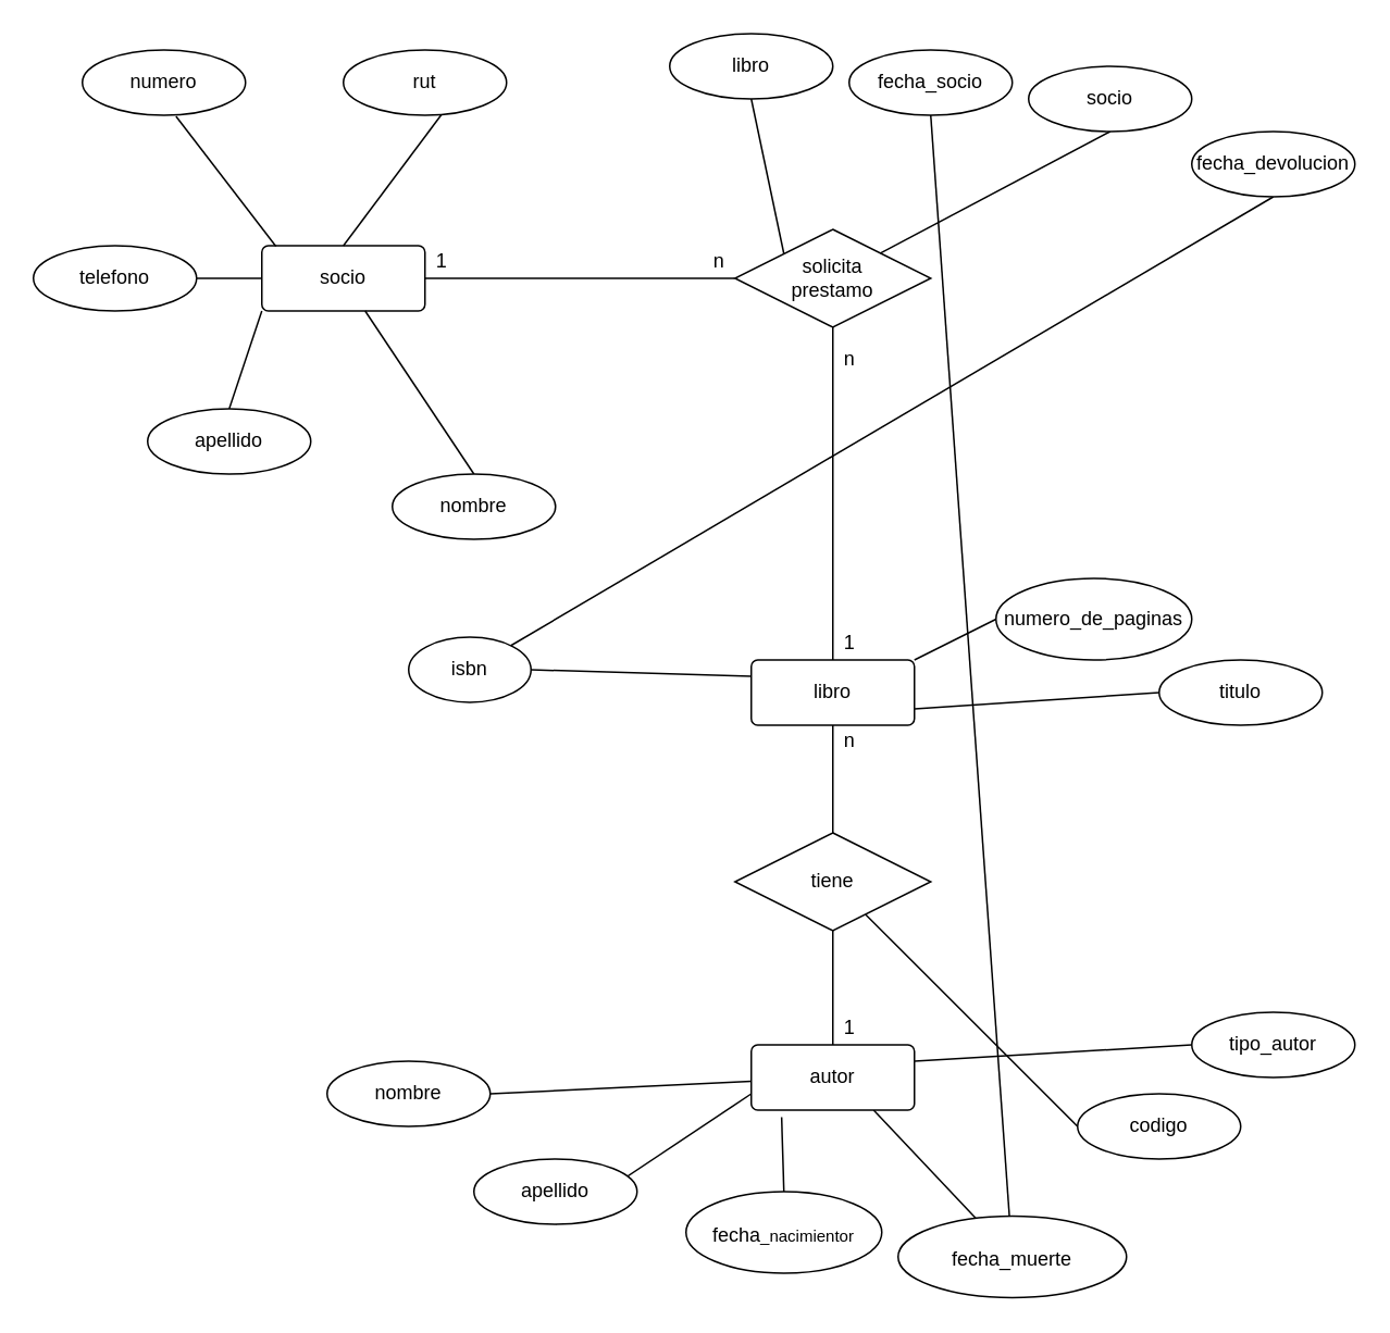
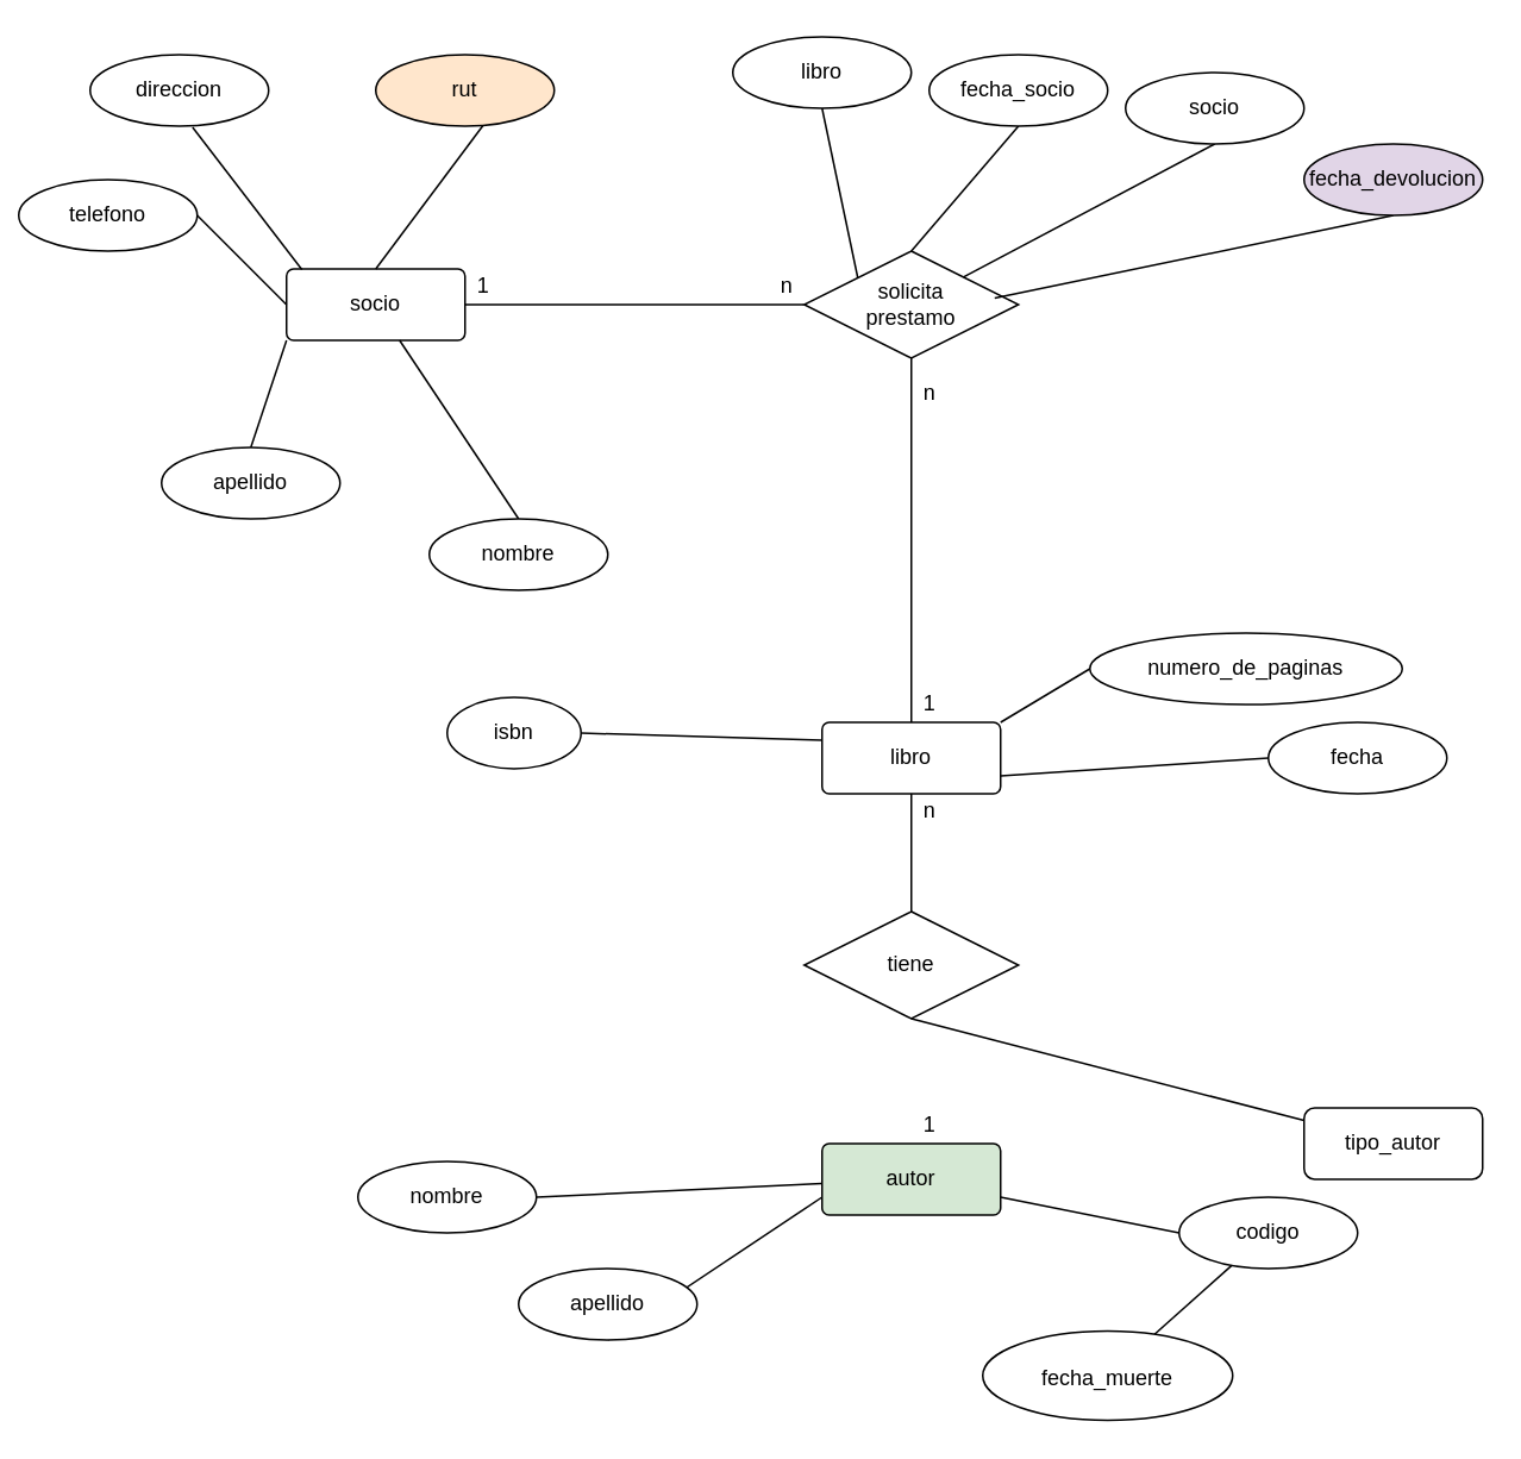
- <mxCell id="29" value="numero" style="ellipse;whiteSpace=wrap;html=1;align=center;fontSize=12;" parent="1" vertex="1"><mxGeometry x="50" y="30" width="100" height="40" as="geometry" /></mxCell>
+ <mxCell id="29" value="direccion" style="ellipse;whiteSpace=wrap;html=1;align=center;fontSize=12;" parent="1" vertex="1"><mxGeometry x="50" y="30" width="100" height="40" as="geometry" /></mxCell>
- <mxCell id="23" value="rut" style="ellipse;whiteSpace=wrap;html=1;align=center;fontSize=12;" parent="1" vertex="1"><mxGeometry x="210" y="30" width="100" height="40" as="geometry" /></mxCell>
+ <mxCell id="23" value="rut" style="ellipse;whiteSpace=wrap;html=1;align=center;fontSize=12;fillColor=#ffe6cc;" parent="1" vertex="1"><mxGeometry x="210" y="30" width="100" height="40" as="geometry" /></mxCell>
- <mxCell id="36" value="fecha_devolucion" style="ellipse;whiteSpace=wrap;html=1;align=center;fontSize=12;" parent="1" vertex="1"><mxGeometry x="730" y="80" width="100" height="40" as="geometry" /></mxCell>
+ <mxCell id="36" value="fecha_devolucion" style="ellipse;whiteSpace=wrap;html=1;align=center;fontSize=12;fillColor=#e1d5e7;" parent="1" vertex="1"><mxGeometry x="730" y="80" width="100" height="40" as="geometry" /></mxCell>
- <mxCell id="31" value="telefono" style="ellipse;whiteSpace=wrap;html=1;align=center;fontSize=12;" parent="1" vertex="1"><mxGeometry x="20" y="150" width="100" height="40" as="geometry" /></mxCell>
+ <mxCell id="31" value="telefono" style="ellipse;whiteSpace=wrap;html=1;align=center;fontSize=12;" parent="1" vertex="1"><mxGeometry x="10" y="100" width="100" height="40" as="geometry" /></mxCell>
- <mxCell id="35" style="edgeStyle=none;html=1;exitX=0.5;exitY=1;exitDx=0;exitDy=0;fontSize=12;endArrow=none;endFill=0;" parent="1" source="36" target="8" edge="1"><mxGeometry relative="1" as="geometry" /></mxCell>
+ <mxCell id="35" style="edgeStyle=none;html=1;exitX=0.5;exitY=1;exitDx=0;exitDy=0;entryX=0.889;entryY=0.44;entryDx=0;entryDy=0;entryPerimeter=0;fontSize=12;endArrow=none;endFill=0;" parent="1" source="36" target="33" edge="1"><mxGeometry relative="1" as="geometry" /></mxCell>
- <mxCell id="4" value="numero_de_paginas" style="ellipse;whiteSpace=wrap;html=1;align=center;" parent="1" vertex="1"><mxGeometry x="610" y="354" width="120" height="50" as="geometry" /></mxCell>
+ <mxCell id="4" value="numero_de_paginas" style="ellipse;whiteSpace=wrap;html=1;align=center;" parent="1" vertex="1"><mxGeometry x="610" y="354" width="175" height="40" as="geometry" /></mxCell>
- <mxCell id="37" style="edgeStyle=none;html=1;exitX=0.5;exitY=1;exitDx=0;exitDy=0;fontSize=12;endArrow=none;endFill=0;" parent="1" source="38" target="18" edge="1"><mxGeometry relative="1" as="geometry" /></mxCell>
+ <mxCell id="37" style="edgeStyle=none;html=1;exitX=0.5;exitY=1;exitDx=0;exitDy=0;entryX=0.5;entryY=0;entryDx=0;entryDy=0;fontSize=12;endArrow=none;endFill=0;" parent="1" source="38" target="33" edge="1"><mxGeometry relative="1" as="geometry" /></mxCell>
- <mxCell id="6" value="titulo" style="ellipse;whiteSpace=wrap;html=1;align=center;" parent="1" vertex="1"><mxGeometry x="710" y="404" width="100" height="40" as="geometry" /></mxCell>
+ <mxCell id="6" value="fecha" style="ellipse;whiteSpace=wrap;html=1;align=center;" parent="1" vertex="1"><mxGeometry x="710" y="404" width="100" height="40" as="geometry" /></mxCell>
- <mxCell id="44" style="edgeStyle=none;html=1;exitX=0.5;exitY=1;exitDx=0;exitDy=0;entryX=0.5;entryY=0;entryDx=0;entryDy=0;fontSize=12;endArrow=none;endFill=0;" parent="1" source="45" target="46" edge="1"><mxGeometry relative="1" as="geometry" /></mxCell>
+ <mxCell id="44" style="edgeStyle=none;html=1;exitX=0.5;exitY=1;exitDx=0;exitDy=0;fontSize=12;endArrow=none;endFill=0;" parent="1" source="45" target="14" edge="1"><mxGeometry relative="1" as="geometry" /></mxCell>
- <mxCell id="15" style="edgeStyle=none;html=1;exitX=0;exitY=0.5;exitDx=0;exitDy=0;endArrow=none;endFill=0;" parent="1" source="16" target="45" edge="1"><mxGeometry relative="1" as="geometry"><mxPoint x="1340" y="160" as="targetPoint" /></mxGeometry></mxCell>
+ <mxCell id="15" style="edgeStyle=none;html=1;exitX=0;exitY=0.5;exitDx=0;exitDy=0;endArrow=none;endFill=0;entryX=1;entryY=0.75;entryDx=0;entryDy=0;" parent="1" source="16" target="46" edge="1"><mxGeometry relative="1" as="geometry"><mxPoint x="1340" y="160" as="targetPoint" /></mxGeometry></mxCell>
- <mxCell id="14" value="tipo_autor" style="ellipse;whiteSpace=wrap;html=1;align=center;" parent="1" vertex="1"><mxGeometry x="730" y="620" width="100" height="40" as="geometry" /></mxCell>
+ <mxCell id="14" value="tipo_autor" style="whiteSpace=wrap;html=1;align=center;rounded=1;" parent="1" vertex="1"><mxGeometry x="730" y="620" width="100" height="40" as="geometry" /></mxCell>
- <mxCell id="13" style="edgeStyle=none;html=1;exitX=0;exitY=0.5;exitDx=0;exitDy=0;entryX=1;entryY=0.25;entryDx=0;entryDy=0;fontSize=12;endArrow=none;endFill=0;" parent="1" source="14" target="46" edge="1"><mxGeometry relative="1" as="geometry"><Array as="points" /></mxGeometry></mxCell>
- <mxCell id="46" value="autor" style="rounded=1;arcSize=10;whiteSpace=wrap;html=1;align=center;fontSize=12;" parent="1" vertex="1"><mxGeometry x="460" y="640" width="100" height="40" as="geometry" /></mxCell>
+ <mxCell id="46" value="autor" style="rounded=1;arcSize=10;whiteSpace=wrap;html=1;align=center;fontSize=12;fillColor=#d5e8d4;" parent="1" vertex="1"><mxGeometry x="460" y="640" width="100" height="40" as="geometry" /></mxCell>
- <mxCell id="19" style="edgeStyle=none;html=1;exitX=0.5;exitY=0;exitDx=0;exitDy=0;fontSize=19;endArrow=none;endFill=0;entryX=0.186;entryY=1.108;entryDx=0;entryDy=0;entryPerimeter=0;" parent="1" source="20" target="46" edge="1"><mxGeometry relative="1" as="geometry"><mxPoint x="850" y="140" as="targetPoint" /></mxGeometry></mxCell>
- <mxCell id="17" style="edgeStyle=none;html=1;entryX=0.75;entryY=1;entryDx=0;entryDy=0;fontSize=19;endArrow=none;endFill=0;" parent="1" source="18" target="46" edge="1"><mxGeometry relative="1" as="geometry"><mxPoint x="1340" y="120" as="targetPoint" /></mxGeometry></mxCell>
+ <mxCell id="17" style="edgeStyle=none;html=1;fontSize=19;endArrow=none;endFill=0;" parent="1" source="18" target="16" edge="1"><mxGeometry relative="1" as="geometry"><mxPoint x="1340" y="120" as="targetPoint" /></mxGeometry></mxCell>
- <mxCell id="20" value="&lt;font style=&quot;font-size: 12px&quot;&gt;fecha&lt;/font&gt;&lt;font size=&quot;1&quot;&gt;_nacimientor&lt;/font&gt;" style="ellipse;whiteSpace=wrap;html=1;align=center;fontSize=19;" parent="1" vertex="1"><mxGeometry x="420" y="730" width="120" height="50" as="geometry" /></mxCell>
